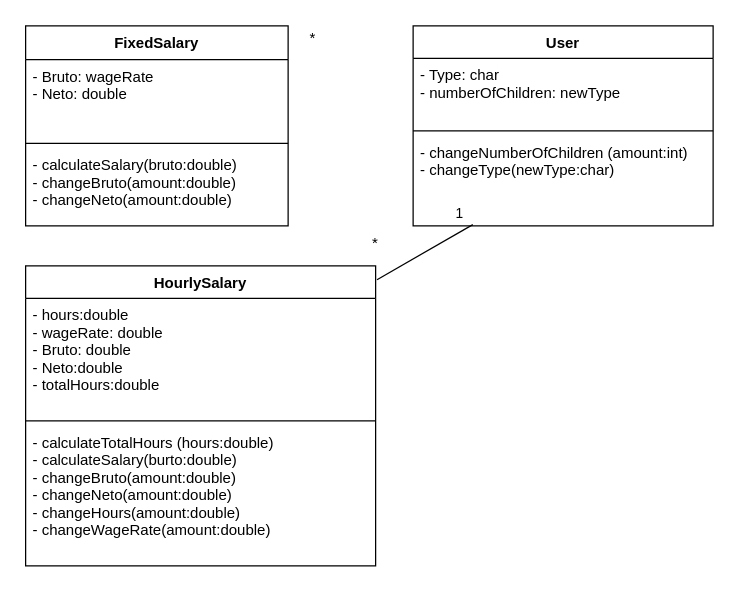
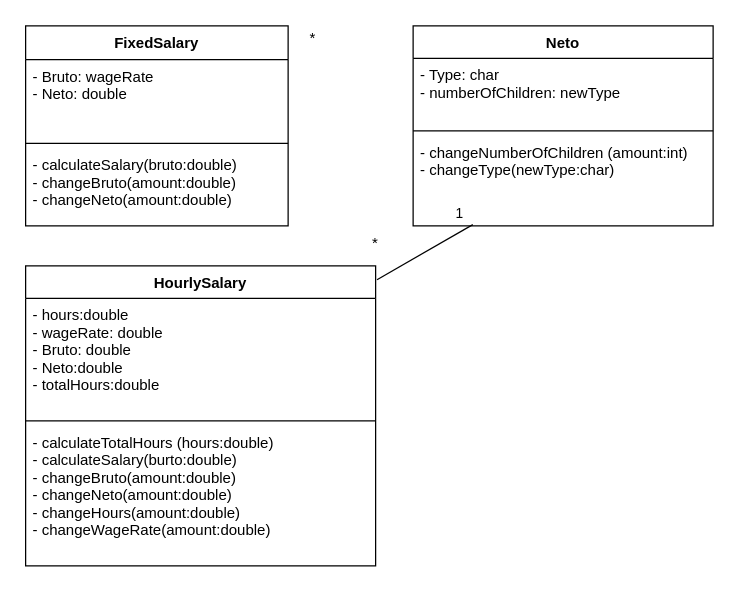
- <mxCell id="6" value="User" style="swimlane;fontStyle=1;align=center;verticalAlign=top;childLayout=stackLayout;horizontal=1;startSize=26;horizontalStack=0;resizeParent=1;resizeParentMax=0;resizeLast=0;collapsible=1;marginBottom=0;" vertex="1" parent="1"><mxGeometry x="330" y="20" width="240" height="160" as="geometry" /></mxCell>
+ <mxCell id="6" value="Neto" style="swimlane;fontStyle=1;align=center;verticalAlign=top;childLayout=stackLayout;horizontal=1;startSize=26;horizontalStack=0;resizeParent=1;resizeParentMax=0;resizeLast=0;collapsible=1;marginBottom=0;" vertex="1" parent="1"><mxGeometry x="330" y="20" width="240" height="160" as="geometry" /></mxCell>
